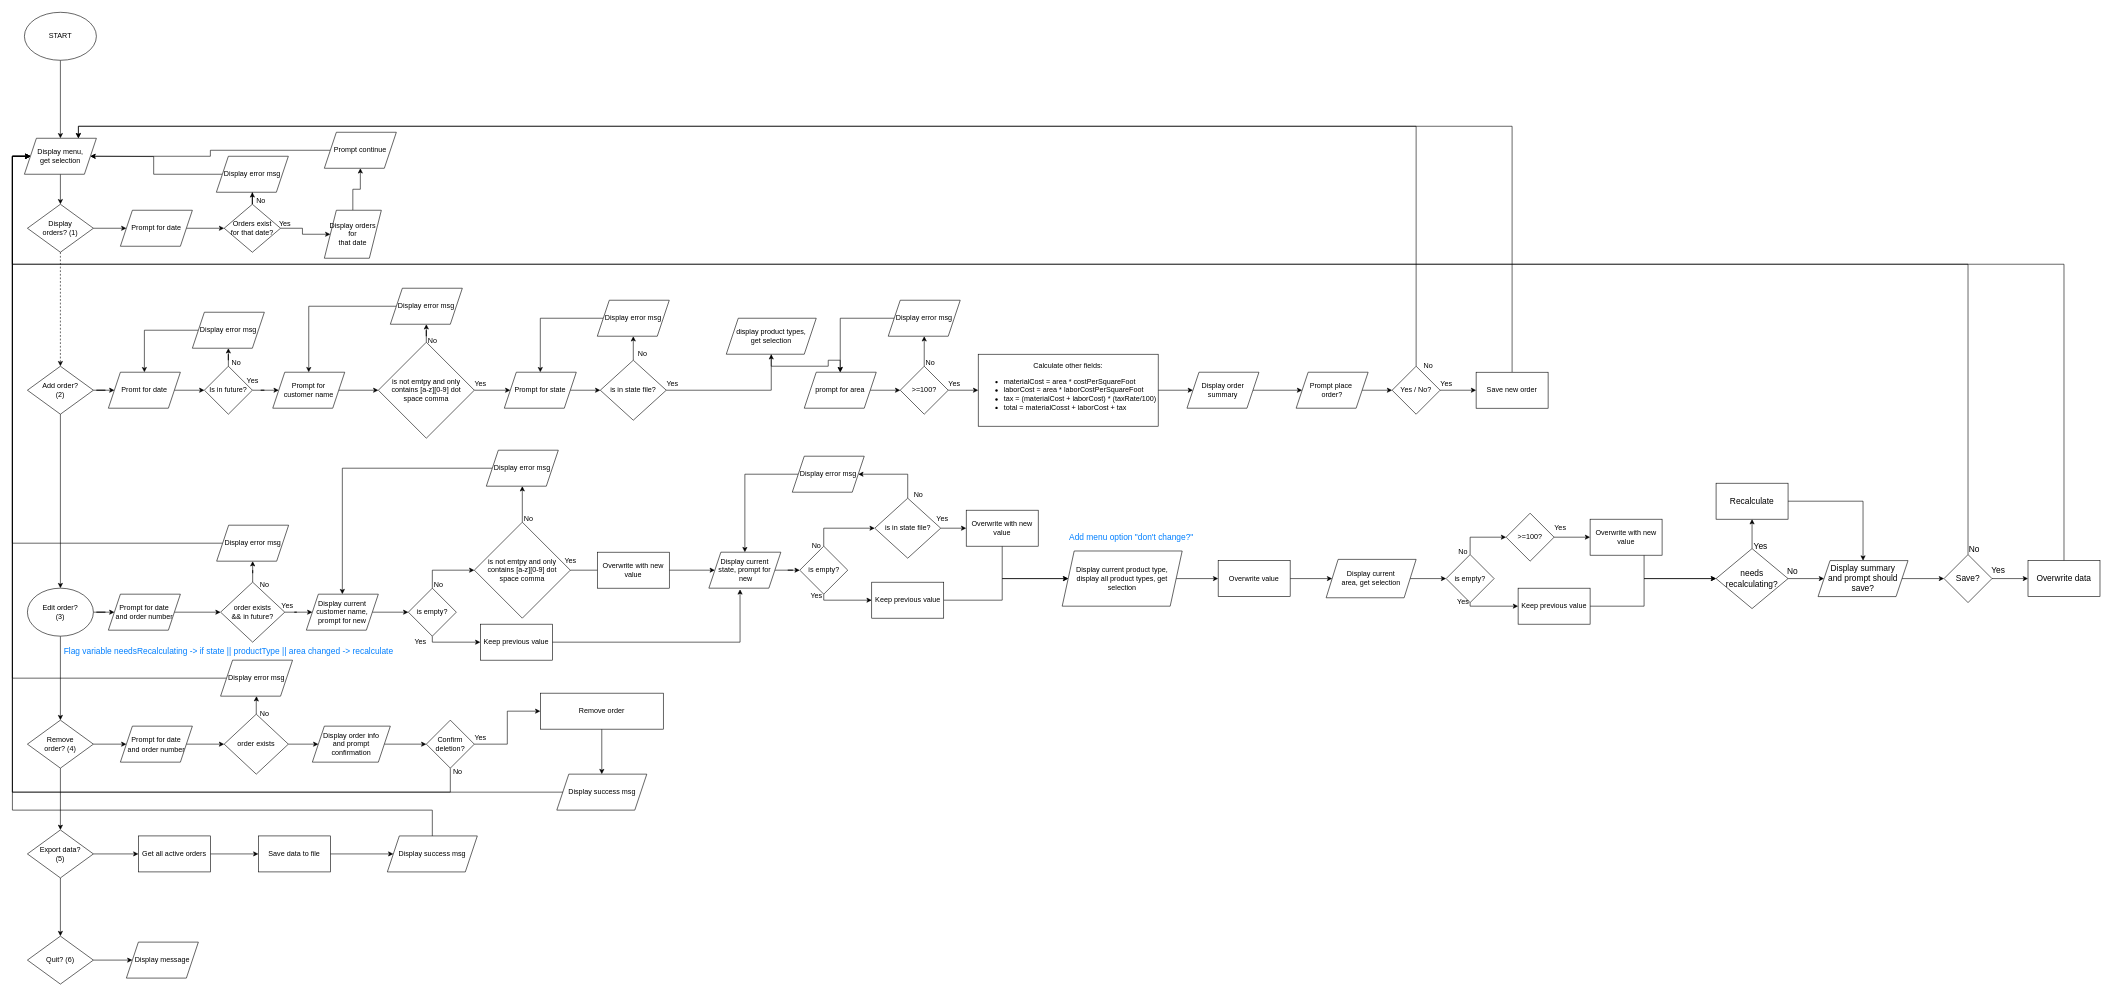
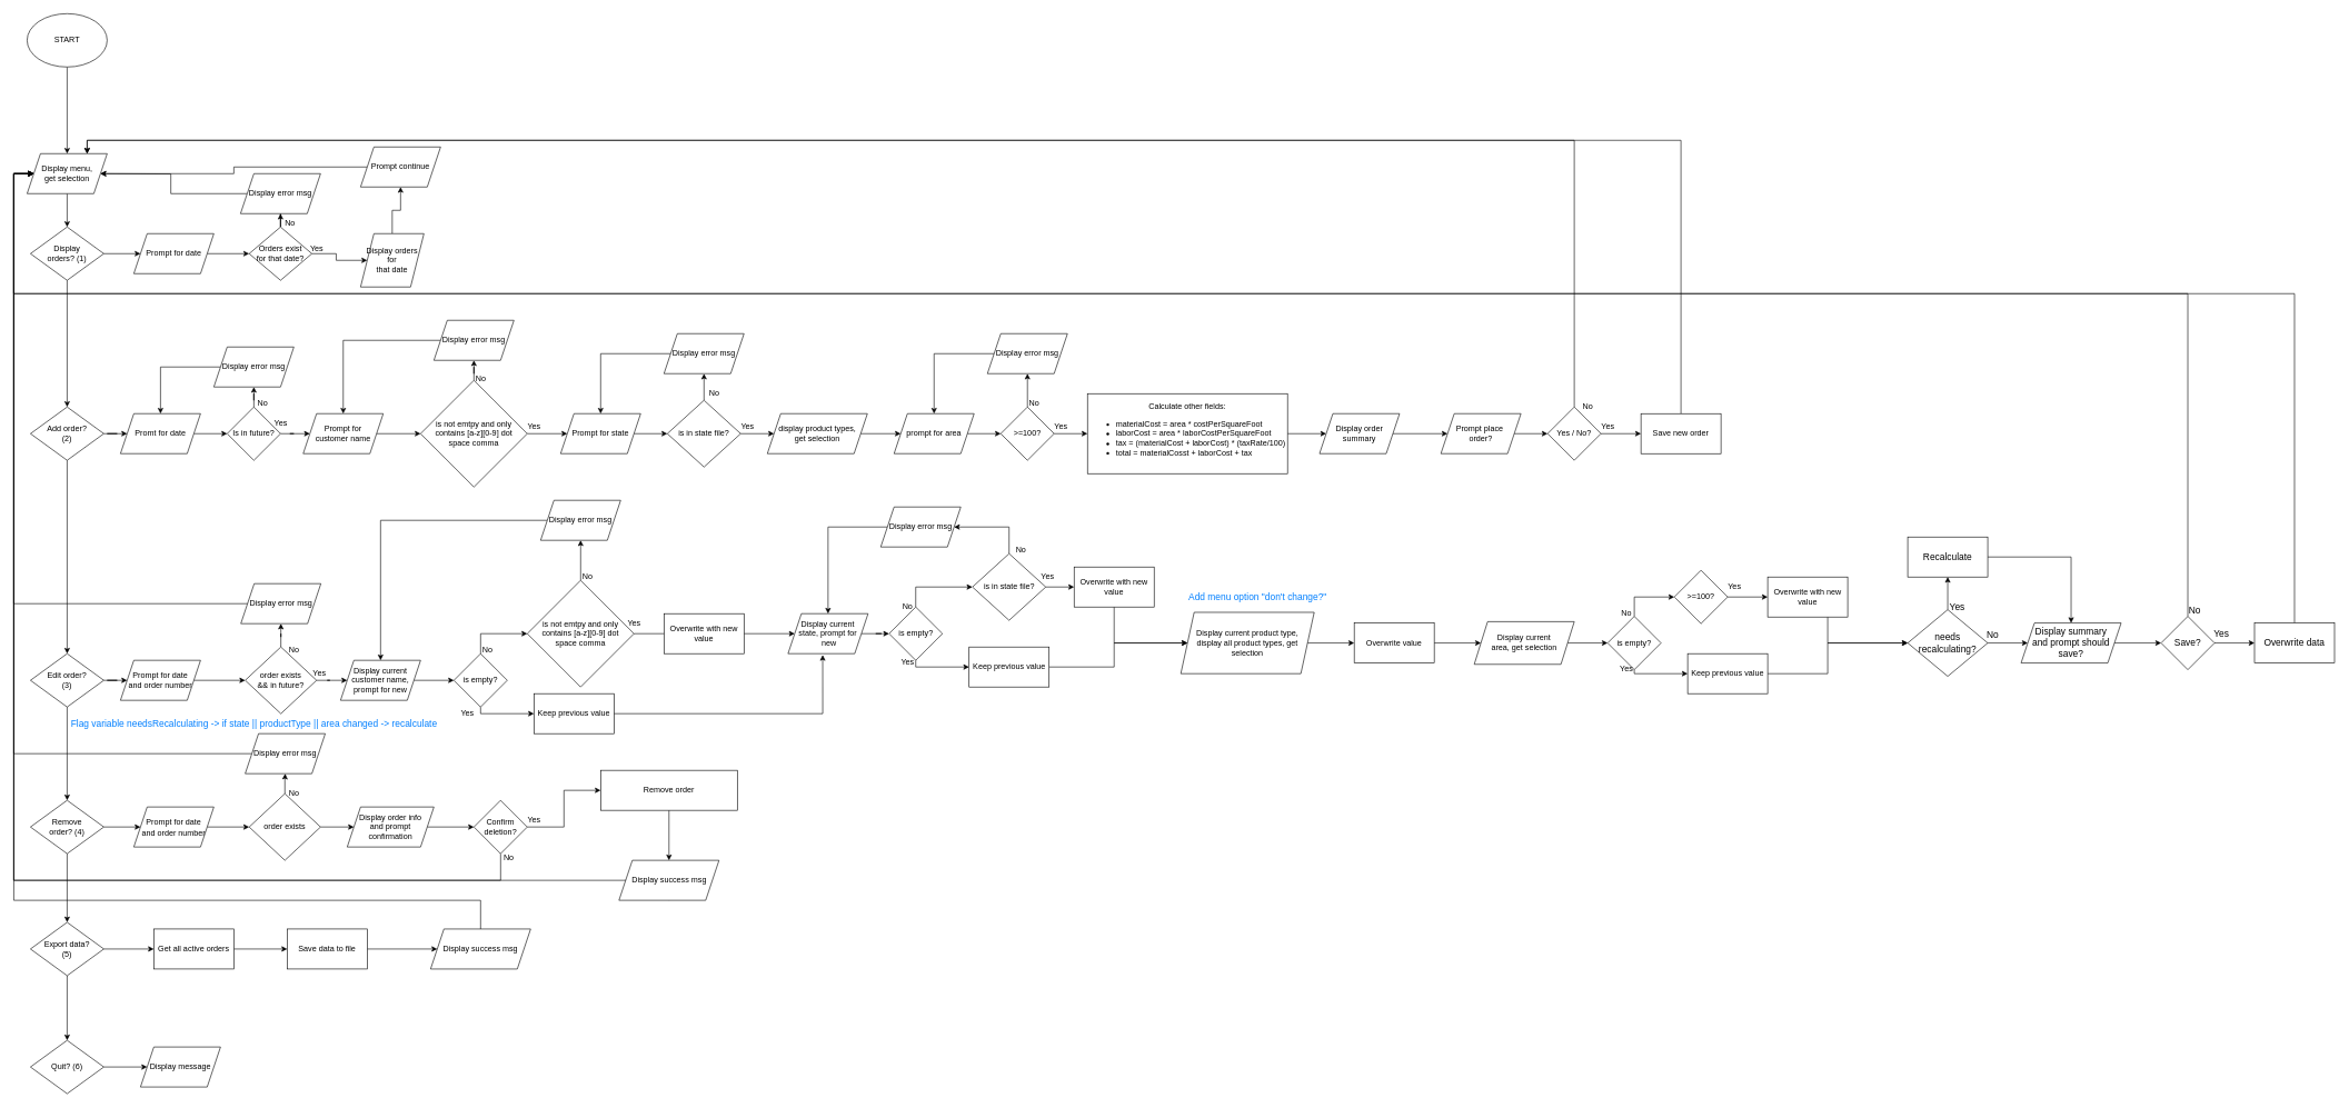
- <mxCell id="4" value="" style="edgeStyle=orthogonalEdgeStyle;rounded=0;orthogonalLoop=1;jettySize=auto;html=1;dashed=1;" parent="1" source="5" target="11" edge="1"><mxGeometry relative="1" as="geometry" /></mxCell>
+ <mxCell id="4" value="" style="edgeStyle=orthogonalEdgeStyle;rounded=0;orthogonalLoop=1;jettySize=auto;html=1;" parent="1" source="5" target="11" edge="1"><mxGeometry relative="1" as="geometry" /></mxCell>
- <mxCell id="57" value="display product types,&lt;br&gt;get selection" style="shape=parallelogram;perimeter=parallelogramPerimeter;whiteSpace=wrap;html=1;fixedSize=1;" parent="1" vertex="1"><mxGeometry x="1210" y="530" width="150" height="60" as="geometry" /></mxCell>
+ <mxCell id="57" value="display product types,&lt;br&gt;get selection" style="shape=parallelogram;perimeter=parallelogramPerimeter;whiteSpace=wrap;html=1;fixedSize=1;" parent="1" vertex="1"><mxGeometry x="1150" y="620" width="150" height="60" as="geometry" /></mxCell>
- <mxCell id="14" value="Edit order?&lt;br&gt;(3)" style="ellipse;whiteSpace=wrap;html=1;" parent="1" vertex="1"><mxGeometry x="45" y="980" width="110" height="80" as="geometry" /></mxCell>
+ <mxCell id="14" value="Edit order?&lt;br&gt;(3)" style="rhombus;whiteSpace=wrap;html=1;" parent="1" vertex="1"><mxGeometry x="45" y="980" width="110" height="80" as="geometry" /></mxCell>
